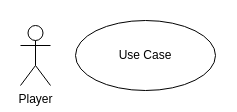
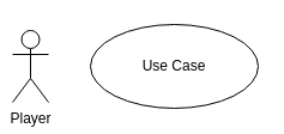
- <mxCell id="2" value="Player" style="shape=umlActor;verticalLabelPosition=bottom;labelBackgroundColor=#ffffff;verticalAlign=top;html=1;outlineConnect=0;" vertex="1" parent="1"><mxGeometry x="20" y="25" width="30" height="60" as="geometry" /></mxCell>
+ <mxCell id="2" value="Player" style="shape=umlActor;verticalLabelPosition=bottom;labelBackgroundColor=#ffffff;verticalAlign=top;html=1;outlineConnect=0;" vertex="1" parent="1"><mxGeometry x="10" y="25" width="30" height="60" as="geometry" /></mxCell>
